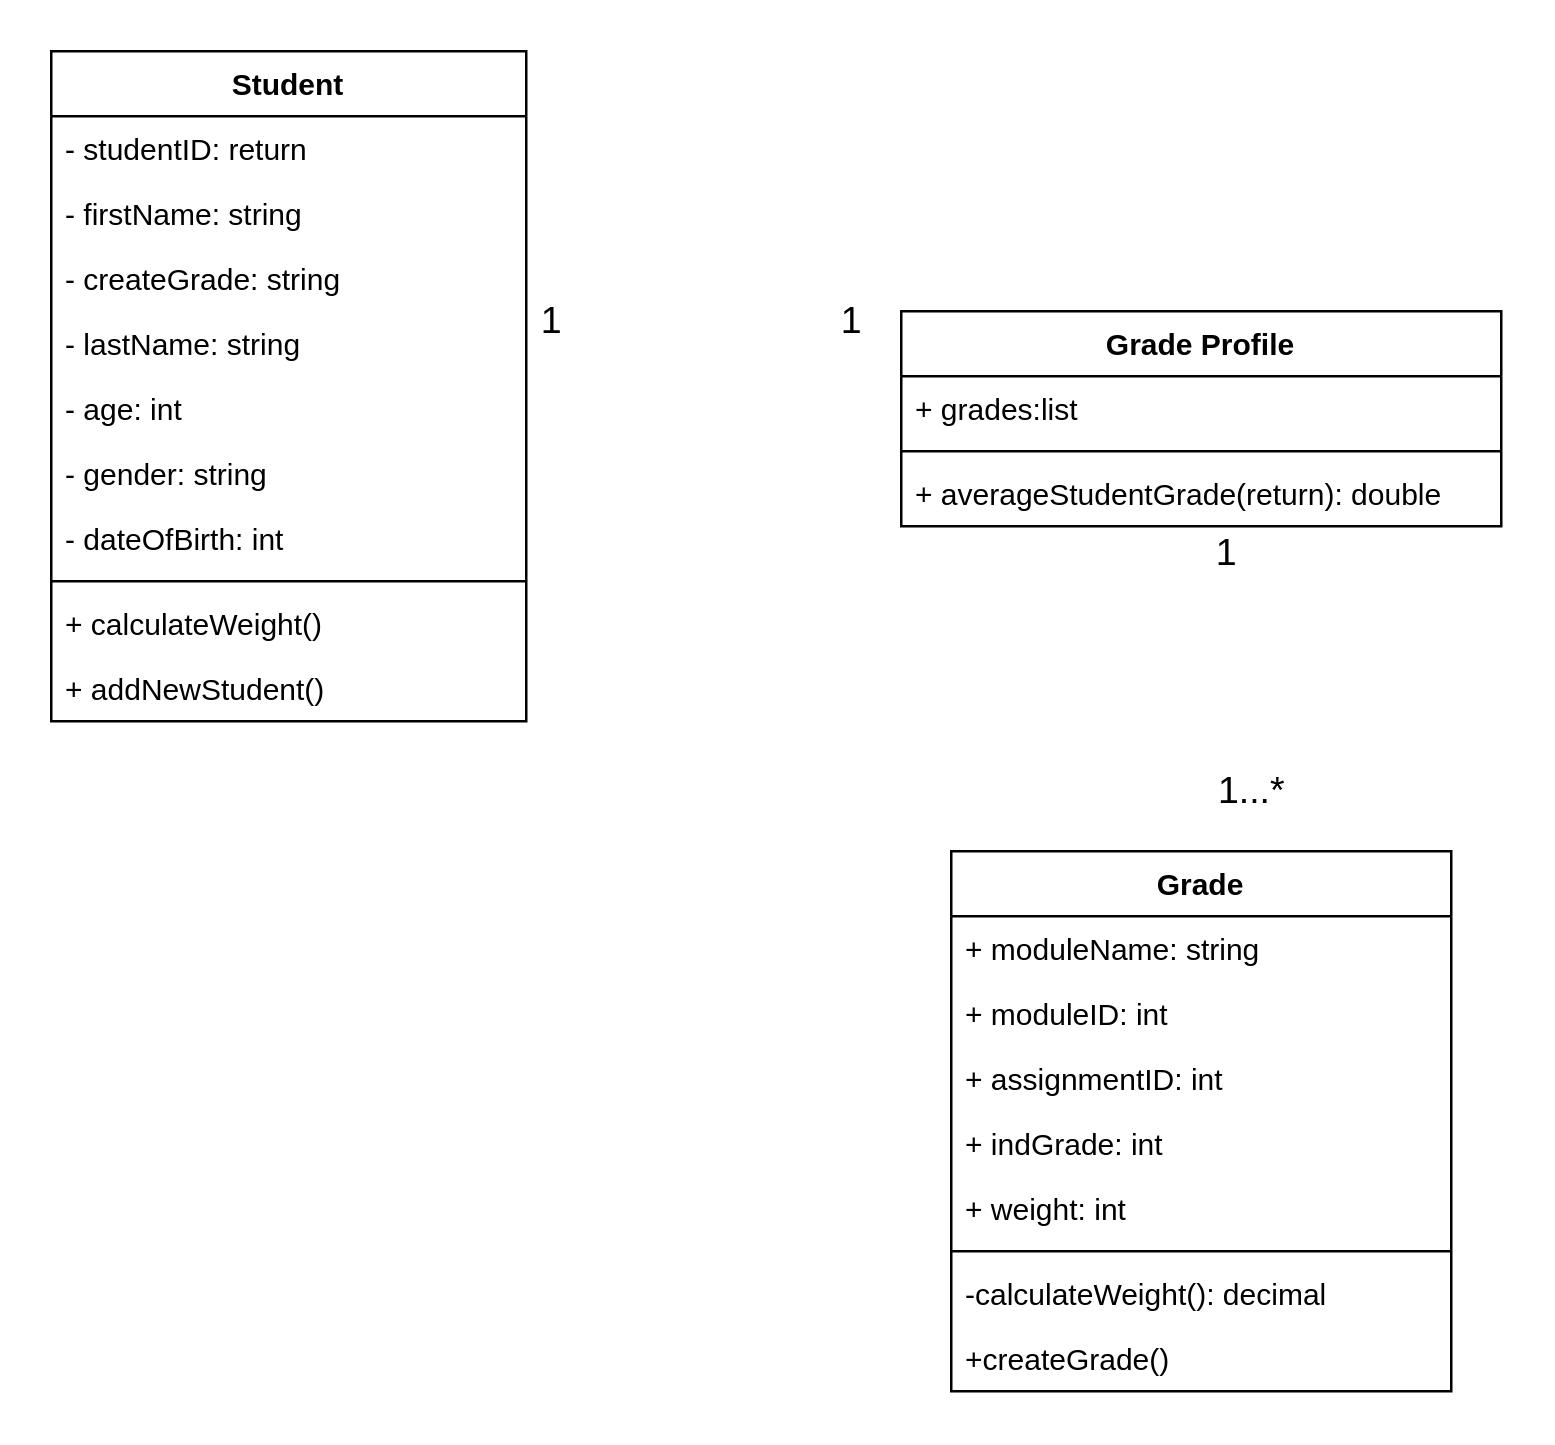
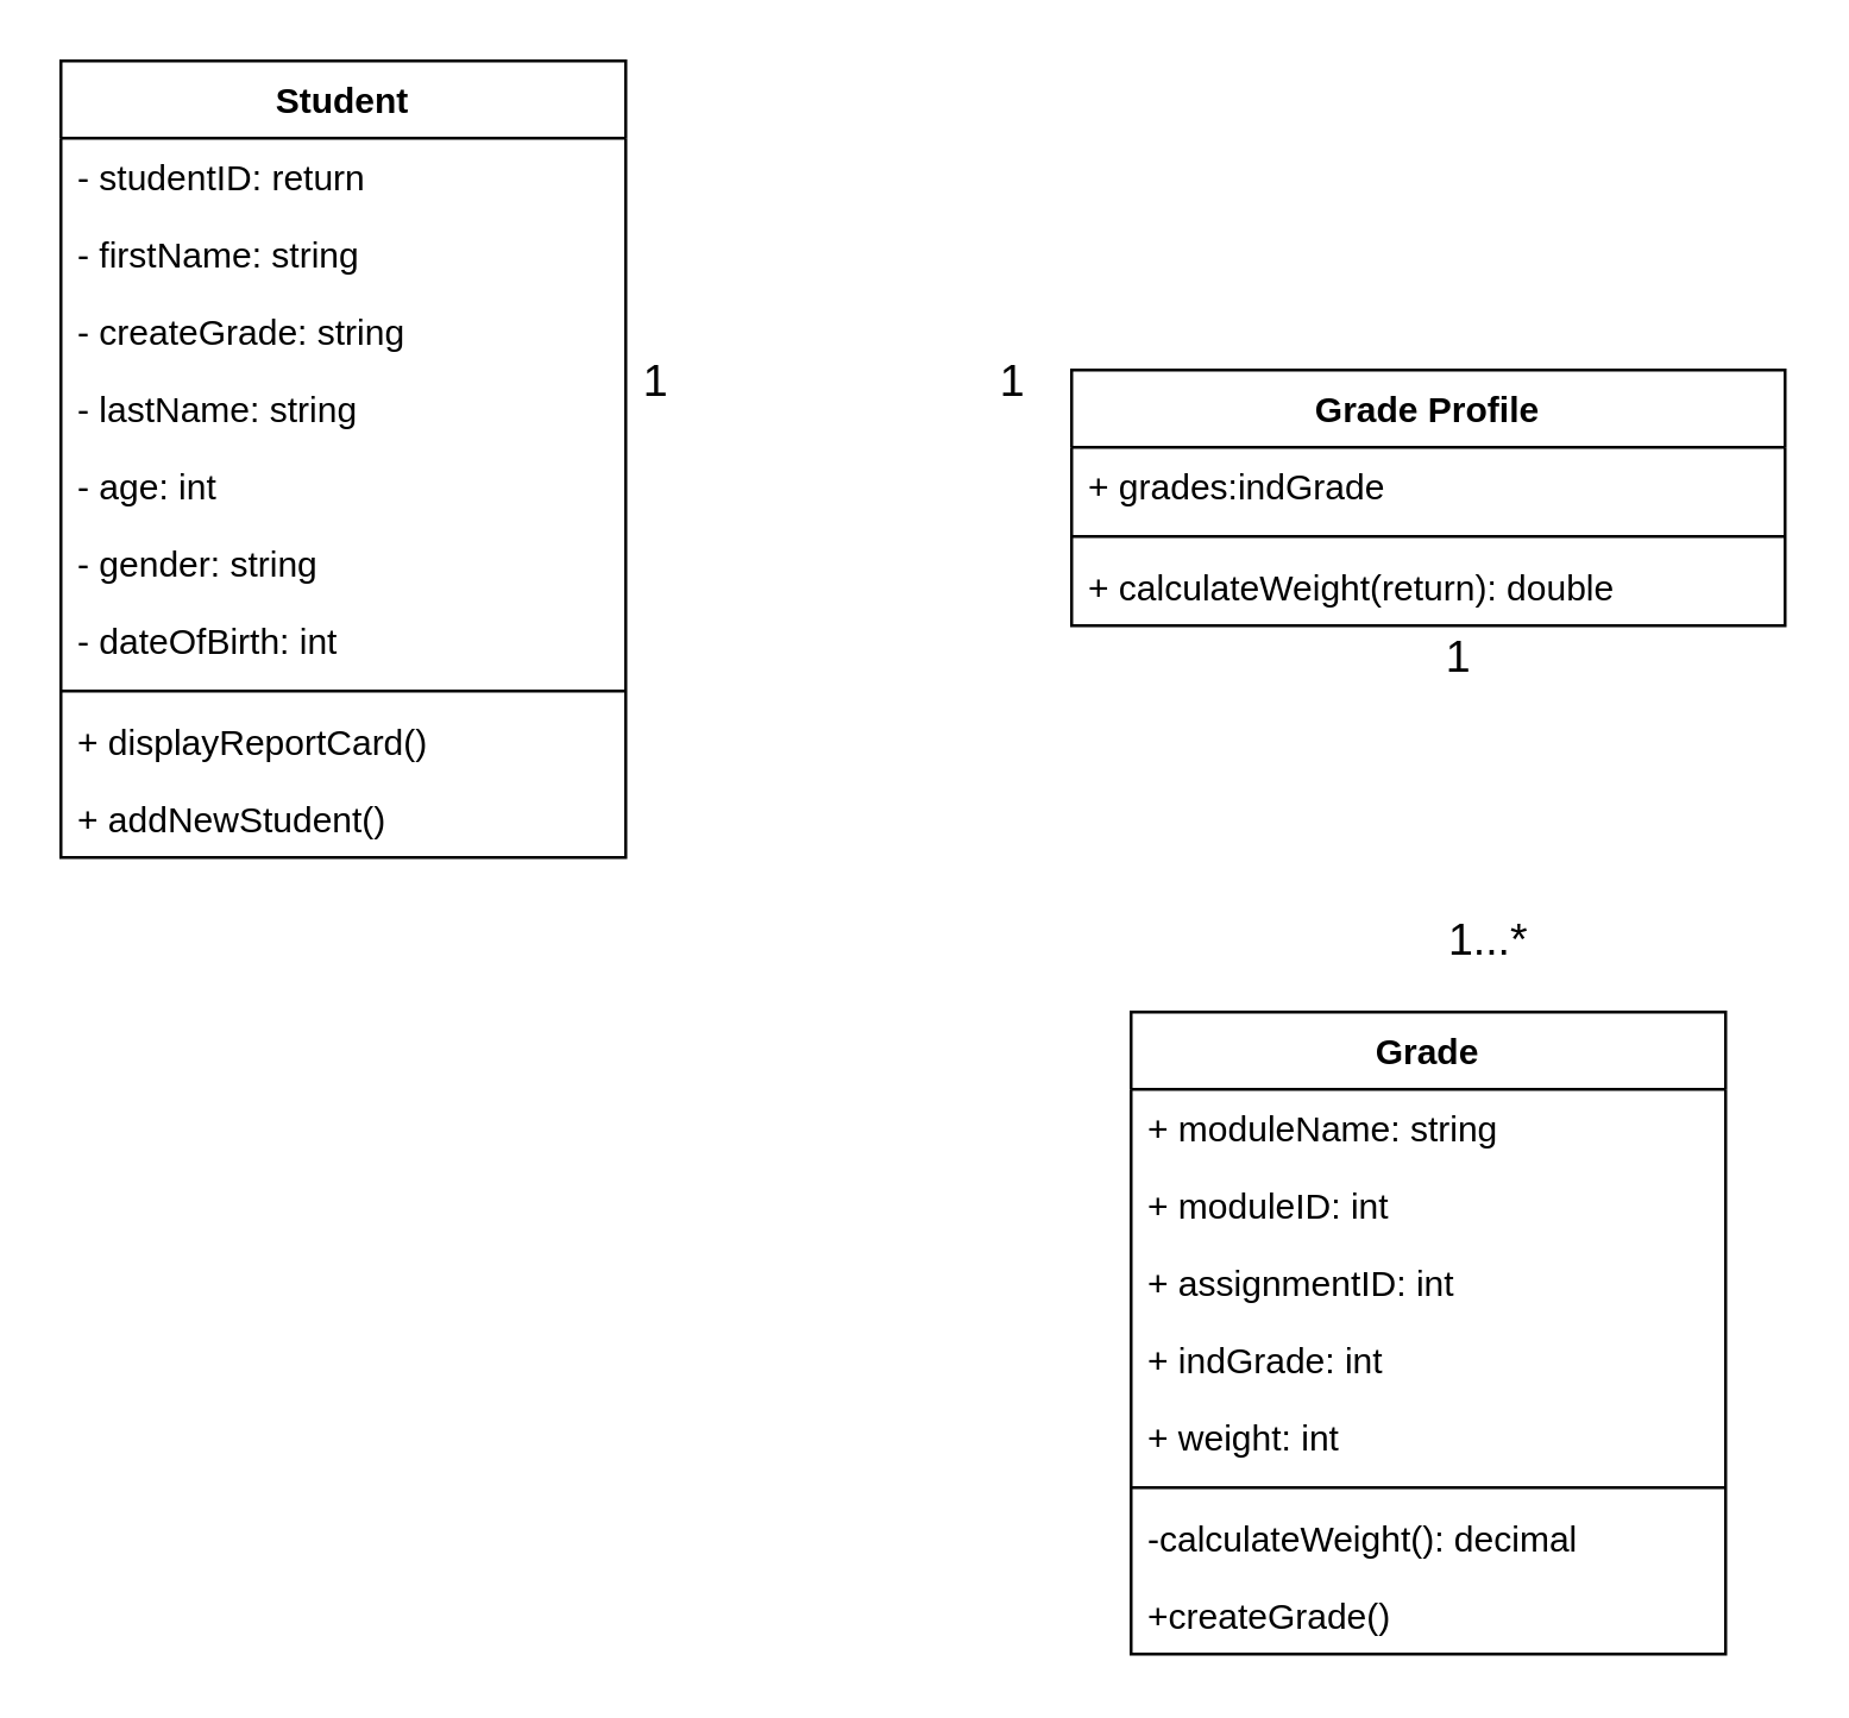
- <mxCell id="14" value="+ grades:list" style="text;strokeColor=none;fillColor=none;align=left;verticalAlign=top;spacingLeft=4;spacingRight=4;overflow=hidden;rotatable=0;points=[[0,0.5],[1,0.5]];portConstraint=eastwest;" parent="13" vertex="1"><mxGeometry y="26" width="240" height="26" as="geometry" /></mxCell>
+ <mxCell id="14" value="+ grades:indGrade" style="text;strokeColor=none;fillColor=none;align=left;verticalAlign=top;spacingLeft=4;spacingRight=4;overflow=hidden;rotatable=0;points=[[0,0.5],[1,0.5]];portConstraint=eastwest;" parent="13" vertex="1"><mxGeometry y="26" width="240" height="26" as="geometry" /></mxCell>
- <mxCell id="16" value="+ averageStudentGrade(return): double" style="text;strokeColor=none;fillColor=none;align=left;verticalAlign=top;spacingLeft=4;spacingRight=4;overflow=hidden;rotatable=0;points=[[0,0.5],[1,0.5]];portConstraint=eastwest;" parent="13" vertex="1"><mxGeometry y="60" width="240" height="26" as="geometry" /></mxCell>
+ <mxCell id="16" value="+ calculateWeight(return): double" style="text;strokeColor=none;fillColor=none;align=left;verticalAlign=top;spacingLeft=4;spacingRight=4;overflow=hidden;rotatable=0;points=[[0,0.5],[1,0.5]];portConstraint=eastwest;" parent="13" vertex="1"><mxGeometry y="60" width="240" height="26" as="geometry" /></mxCell>
- <mxCell id="11" value="+ calculateWeight()" style="text;strokeColor=none;fillColor=none;align=left;verticalAlign=top;spacingLeft=4;spacingRight=4;overflow=hidden;rotatable=0;points=[[0,0.5],[1,0.5]];portConstraint=eastwest;" parent="2" vertex="1"><mxGeometry y="216" width="190" height="26" as="geometry" /></mxCell>
+ <mxCell id="11" value="+ displayReportCard()" style="text;strokeColor=none;fillColor=none;align=left;verticalAlign=top;spacingLeft=4;spacingRight=4;overflow=hidden;rotatable=0;points=[[0,0.5],[1,0.5]];portConstraint=eastwest;" parent="2" vertex="1"><mxGeometry y="216" width="190" height="26" as="geometry" /></mxCell>
